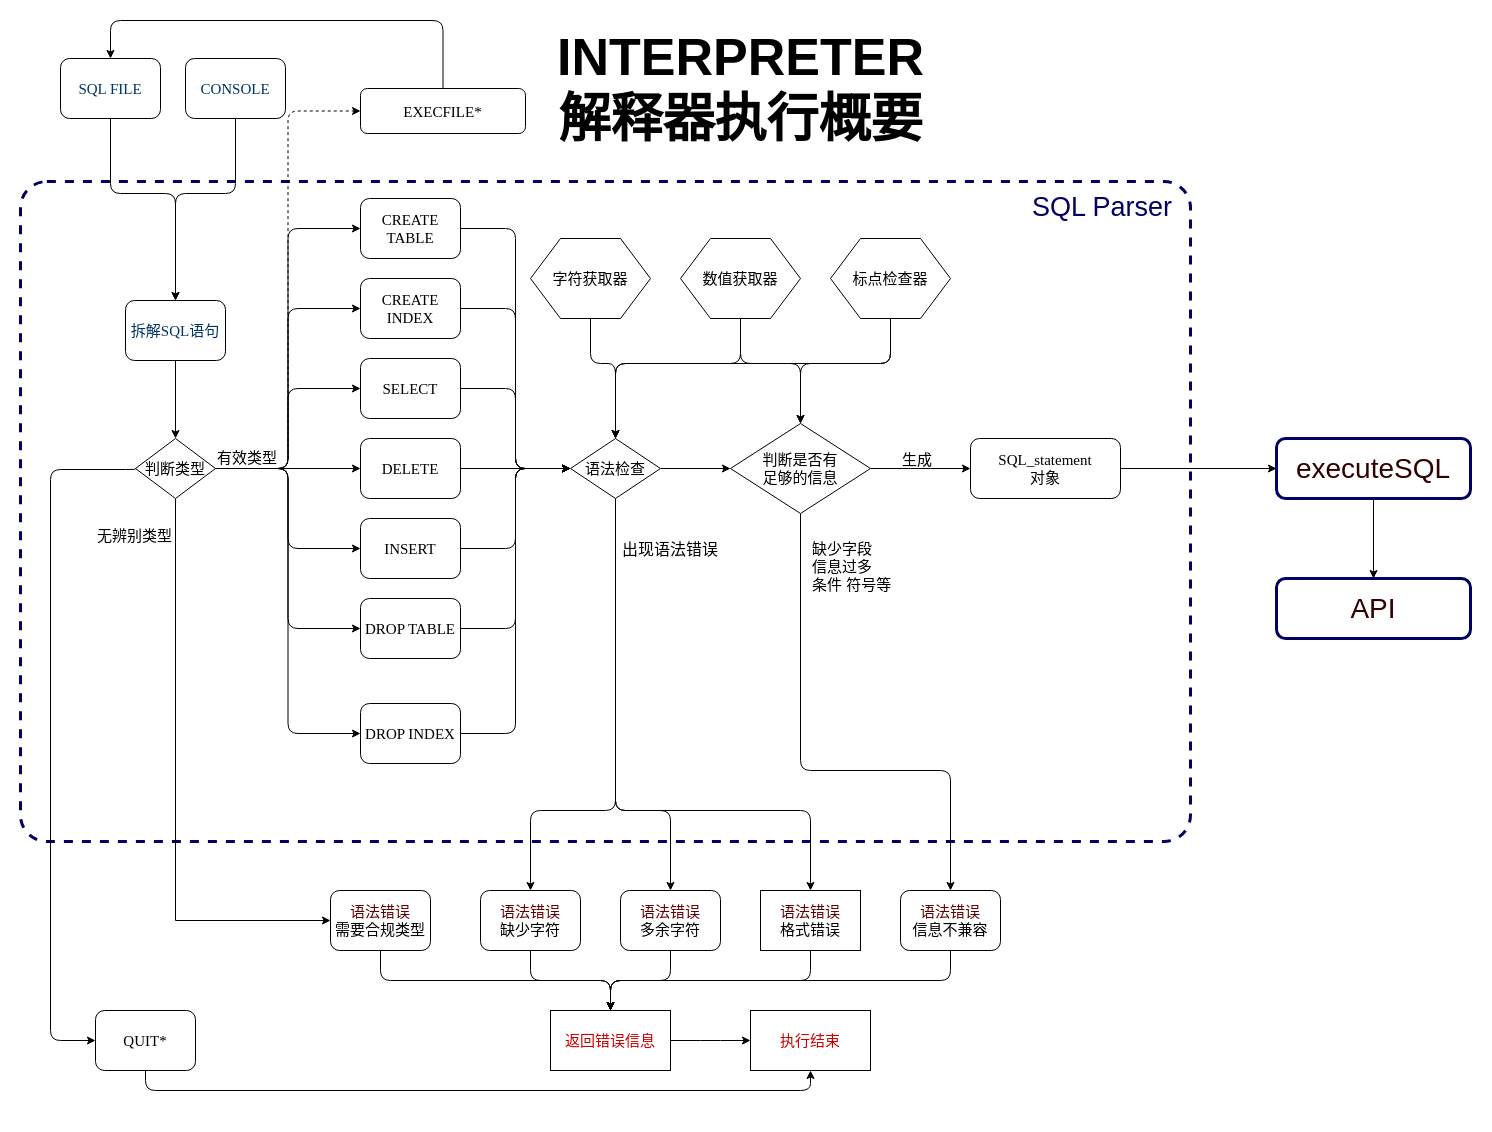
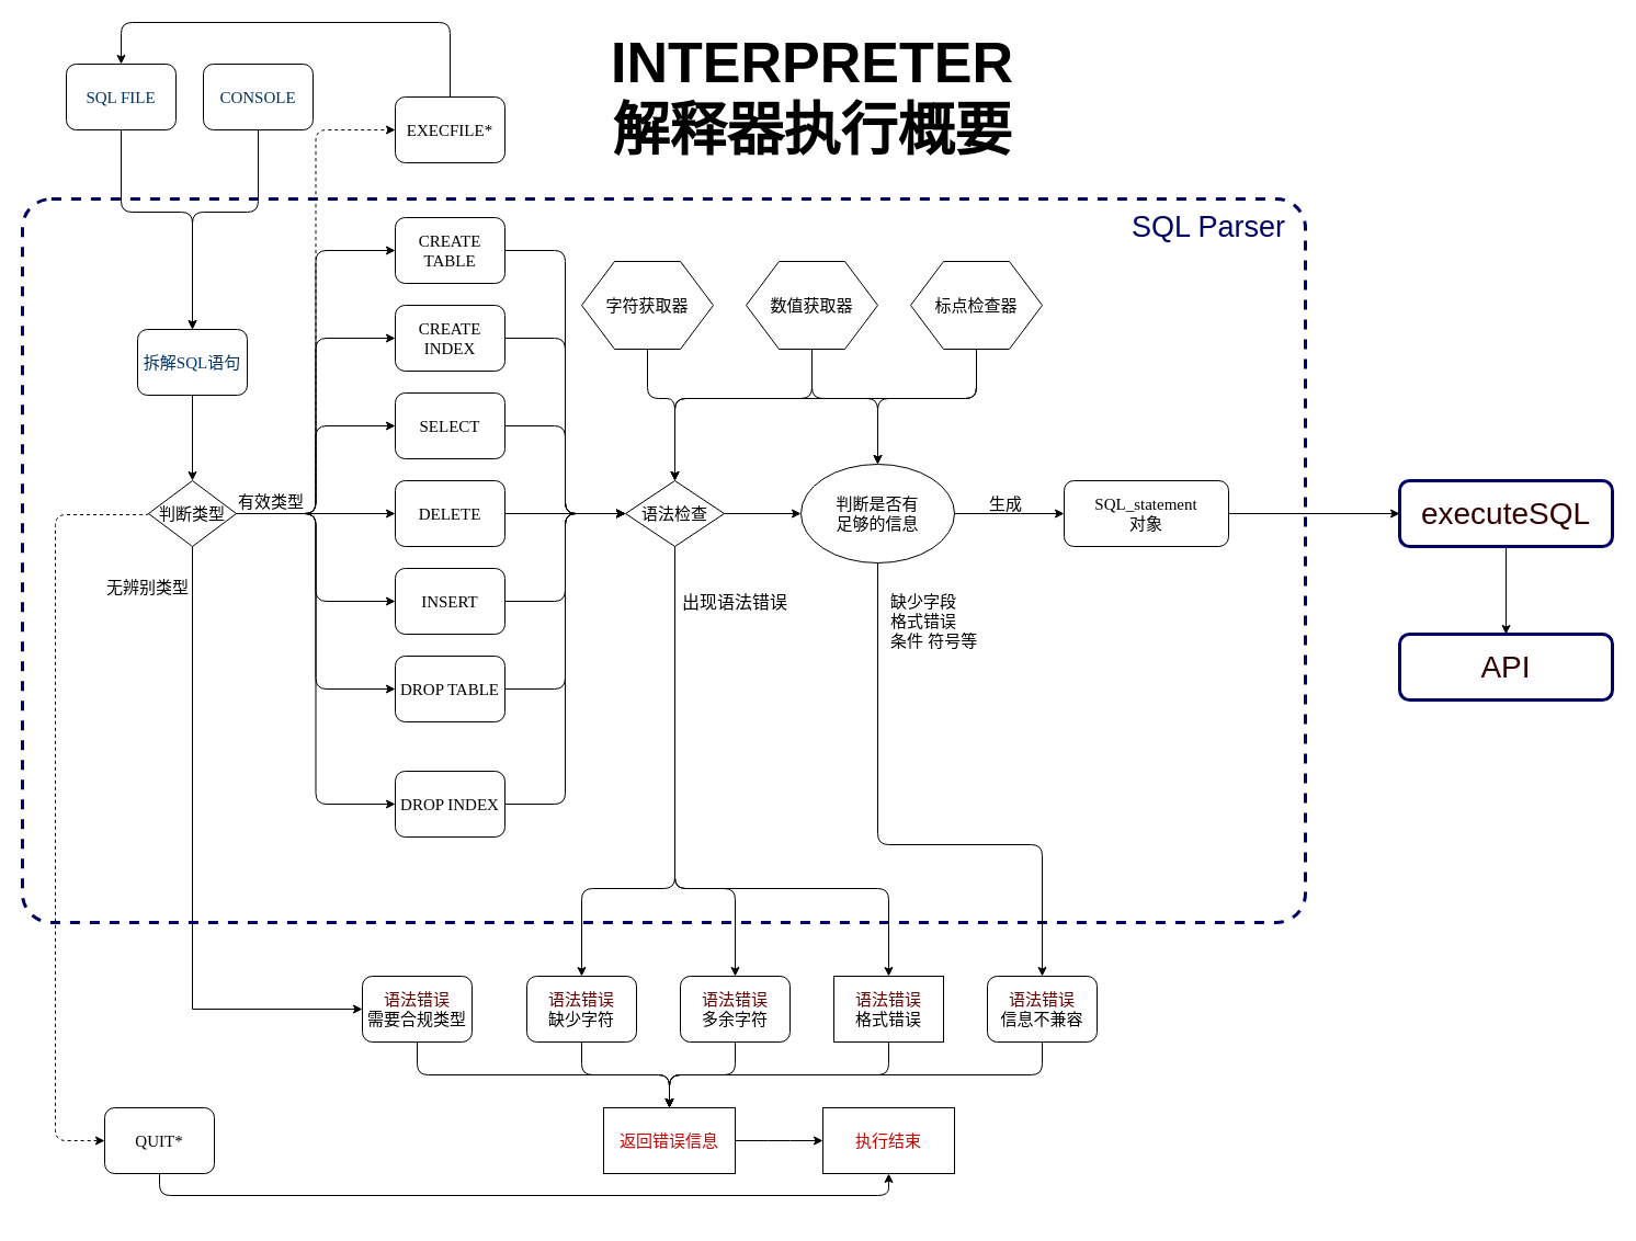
- <mxCell id="47" value="EXECFILE*" style="rounded=1;whiteSpace=wrap;html=1;shadow=0;labelBackgroundColor=none;strokeColor=#000000;strokeWidth=1;fillColor=#ffffff;fontFamily=Verdana;fontSize=15;fontColor=#000000;align=center;" vertex="1" parent="1"><mxGeometry x="360" y="88" width="165" height="45" as="geometry" /></mxCell>
+ <mxCell id="47" value="EXECFILE*" style="rounded=1;whiteSpace=wrap;html=1;shadow=0;labelBackgroundColor=none;strokeColor=#000000;strokeWidth=1;fillColor=#ffffff;fontFamily=Verdana;fontSize=15;fontColor=#000000;align=center;" vertex="1" parent="1"><mxGeometry x="360" y="88" width="100" height="60" as="geometry" /></mxCell>
- <mxCell id="50" value="判断是否有&lt;br&gt;足够的信息" style="rhombus;whiteSpace=wrap;html=1;rounded=0;shadow=0;labelBackgroundColor=none;strokeColor=#000000;strokeWidth=1;fillColor=#ffffff;fontFamily=Verdana;fontSize=15;fontColor=#000000;align=center;" vertex="1" parent="1"><mxGeometry x="730" y="423" width="140" height="90" as="geometry" /></mxCell>
+ <mxCell id="50" value="判断是否有&lt;br&gt;足够的信息" style="ellipse;whiteSpace=wrap;html=1;shadow=0;labelBackgroundColor=none;strokeColor=#000000;strokeWidth=1;fillColor=#ffffff;fontFamily=Verdana;fontSize=15;fontColor=#000000;align=center;" vertex="1" parent="1"><mxGeometry x="730" y="423" width="140" height="90" as="geometry" /></mxCell>
- <mxCell id="57" value="缺少字段&lt;br style=&quot;font-size: 15px;&quot;&gt;信息过多&lt;br style=&quot;font-size: 15px;&quot;&gt;条件 符号等&lt;br style=&quot;font-size: 15px;&quot;&gt;" style="text;html=1;resizable=0;points=[];autosize=1;align=left;verticalAlign=top;spacingTop=-4;fontSize=15;" vertex="1" parent="1"><mxGeometry x="810" y="537" width="80" height="40" as="geometry" /></mxCell>
+ <mxCell id="57" value="缺少字段&lt;br style=&quot;font-size: 15px;&quot;&gt;格式错误&lt;br style=&quot;font-size: 15px;&quot;&gt;条件 符号等&lt;br style=&quot;font-size: 15px;&quot;&gt;" style="text;html=1;resizable=0;points=[];autosize=1;align=left;verticalAlign=top;spacingTop=-4;fontSize=15;" vertex="1" parent="1"><mxGeometry x="810" y="537" width="80" height="40" as="geometry" /></mxCell>
- <mxCell id="74" style="edgeStyle=orthogonalEdgeStyle;rounded=1;orthogonalLoop=1;jettySize=auto;html=1;entryX=0;entryY=0.5;entryDx=0;entryDy=0;exitX=0;exitY=0.5;exitDx=0;exitDy=0;dashed=0;" edge="1" parent="1" source="19" target="73"><mxGeometry relative="1" as="geometry"><mxPoint x="210" y="470" as="sourcePoint" /><mxPoint x="370.412" y="718.529" as="targetPoint" /><Array as="points"><mxPoint x="50" y="469" /><mxPoint x="50" y="1040" /></Array></mxGeometry></mxCell>
+ <mxCell id="74" style="edgeStyle=orthogonalEdgeStyle;rounded=1;orthogonalLoop=1;jettySize=auto;html=1;entryX=0;entryY=0.5;entryDx=0;entryDy=0;exitX=0;exitY=0.5;exitDx=0;exitDy=0;dashed=1;" edge="1" parent="1" source="19" target="73"><mxGeometry relative="1" as="geometry"><mxPoint x="210" y="470" as="sourcePoint" /><mxPoint x="370.412" y="718.529" as="targetPoint" /><Array as="points"><mxPoint x="50" y="469" /><mxPoint x="50" y="1040" /></Array></mxGeometry></mxCell>
